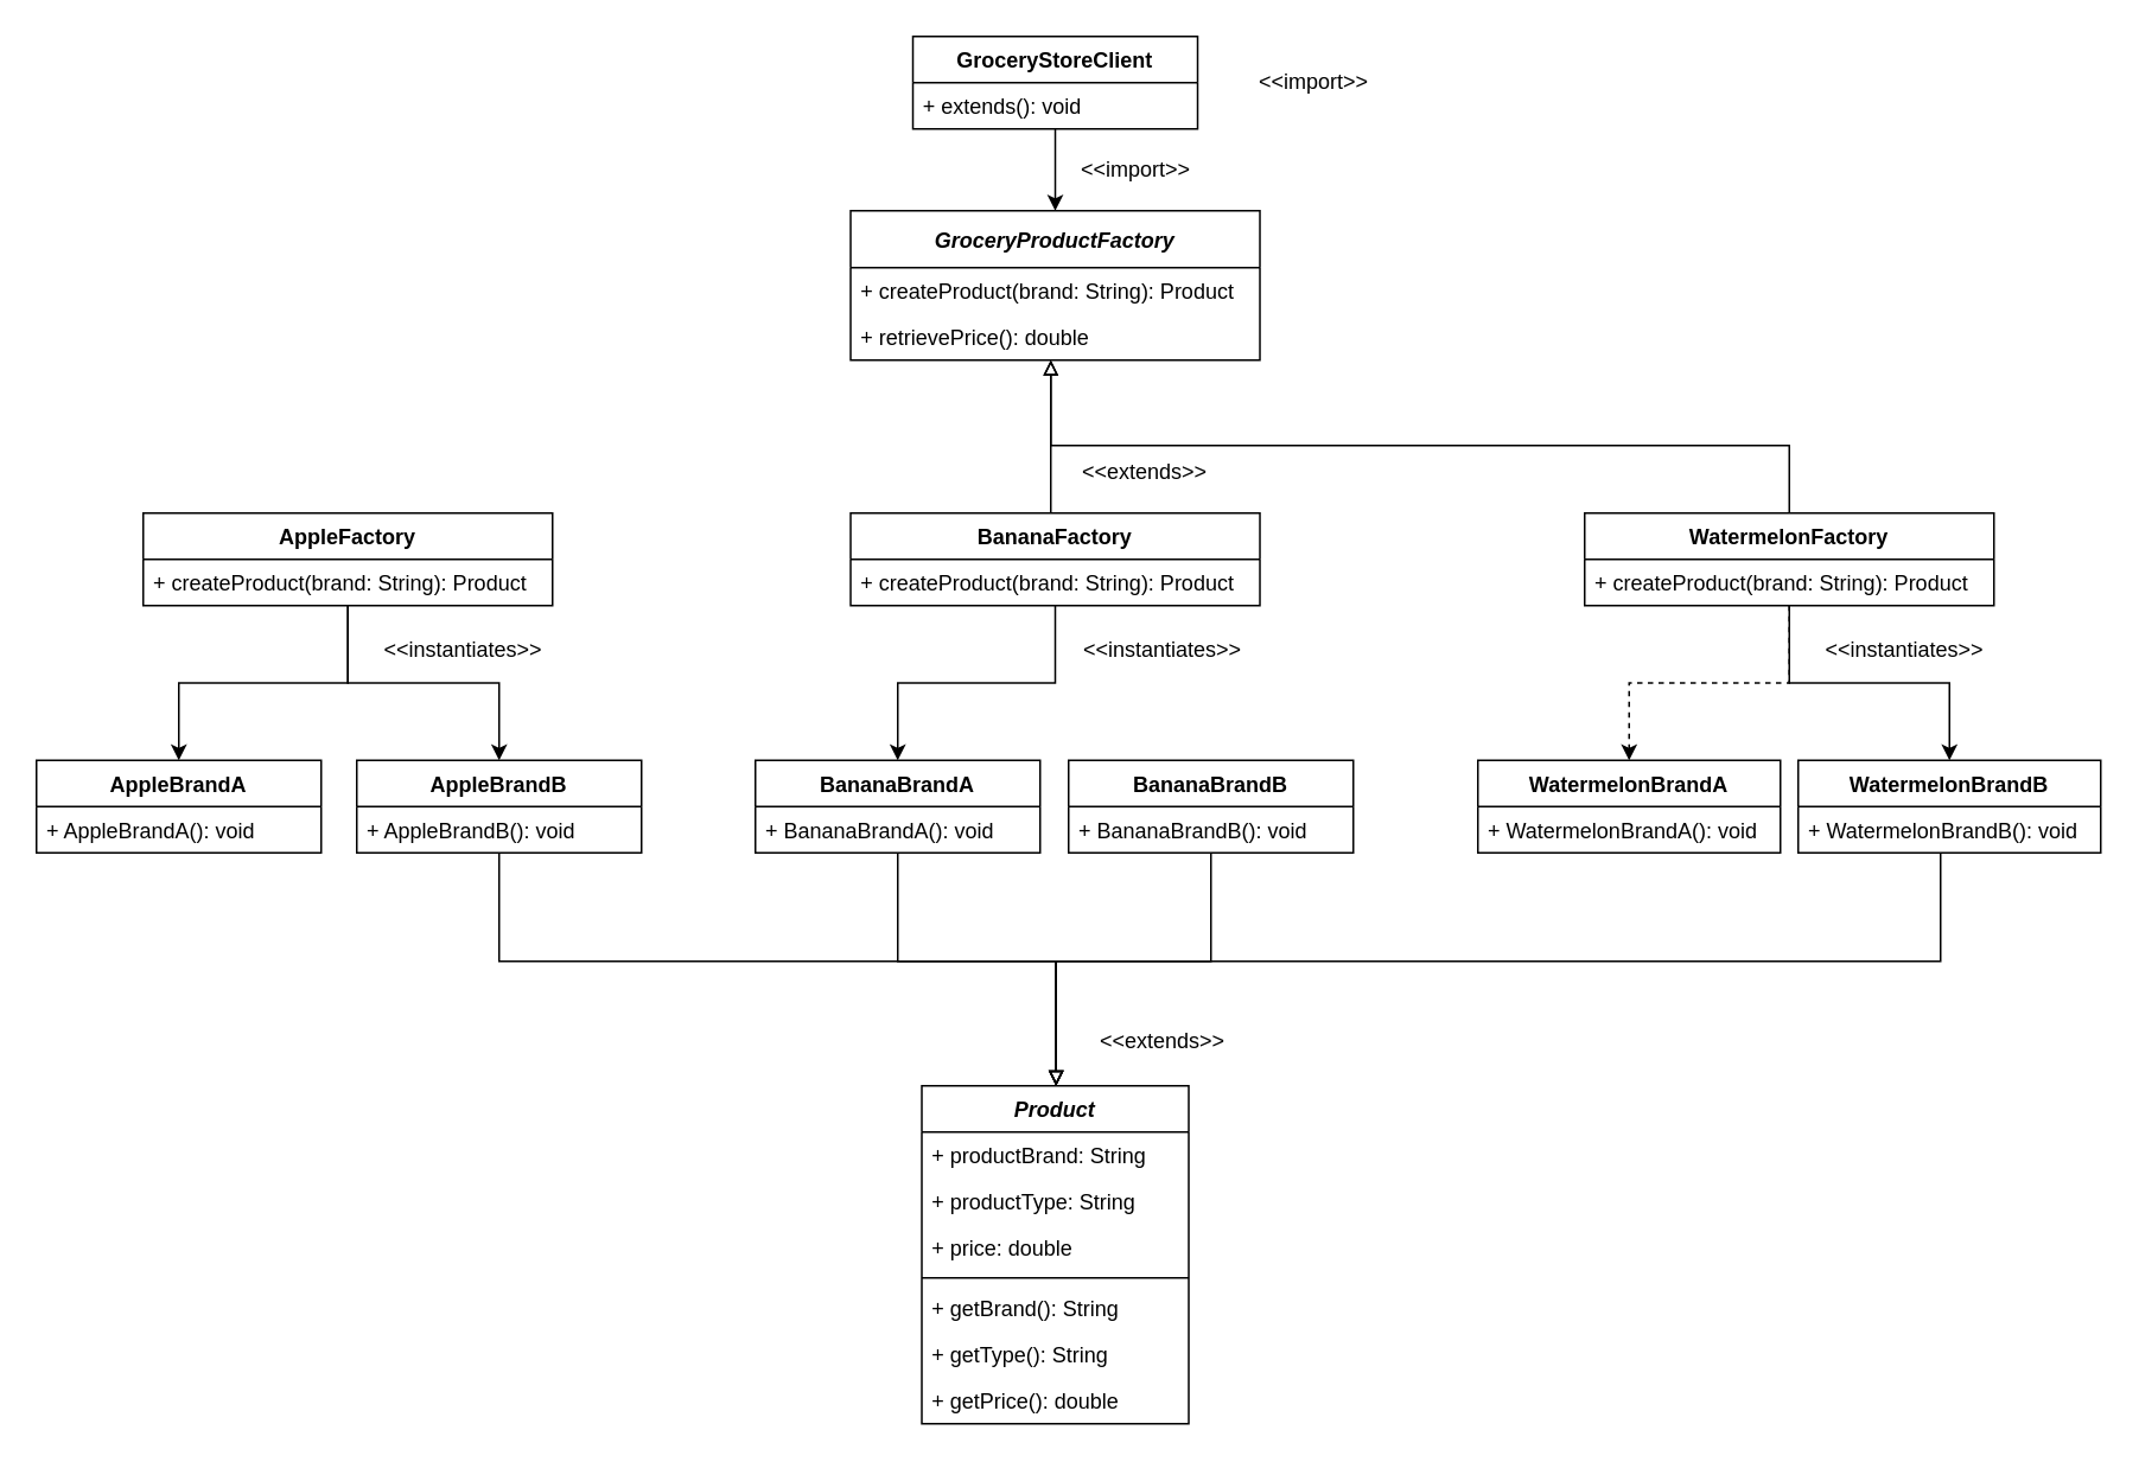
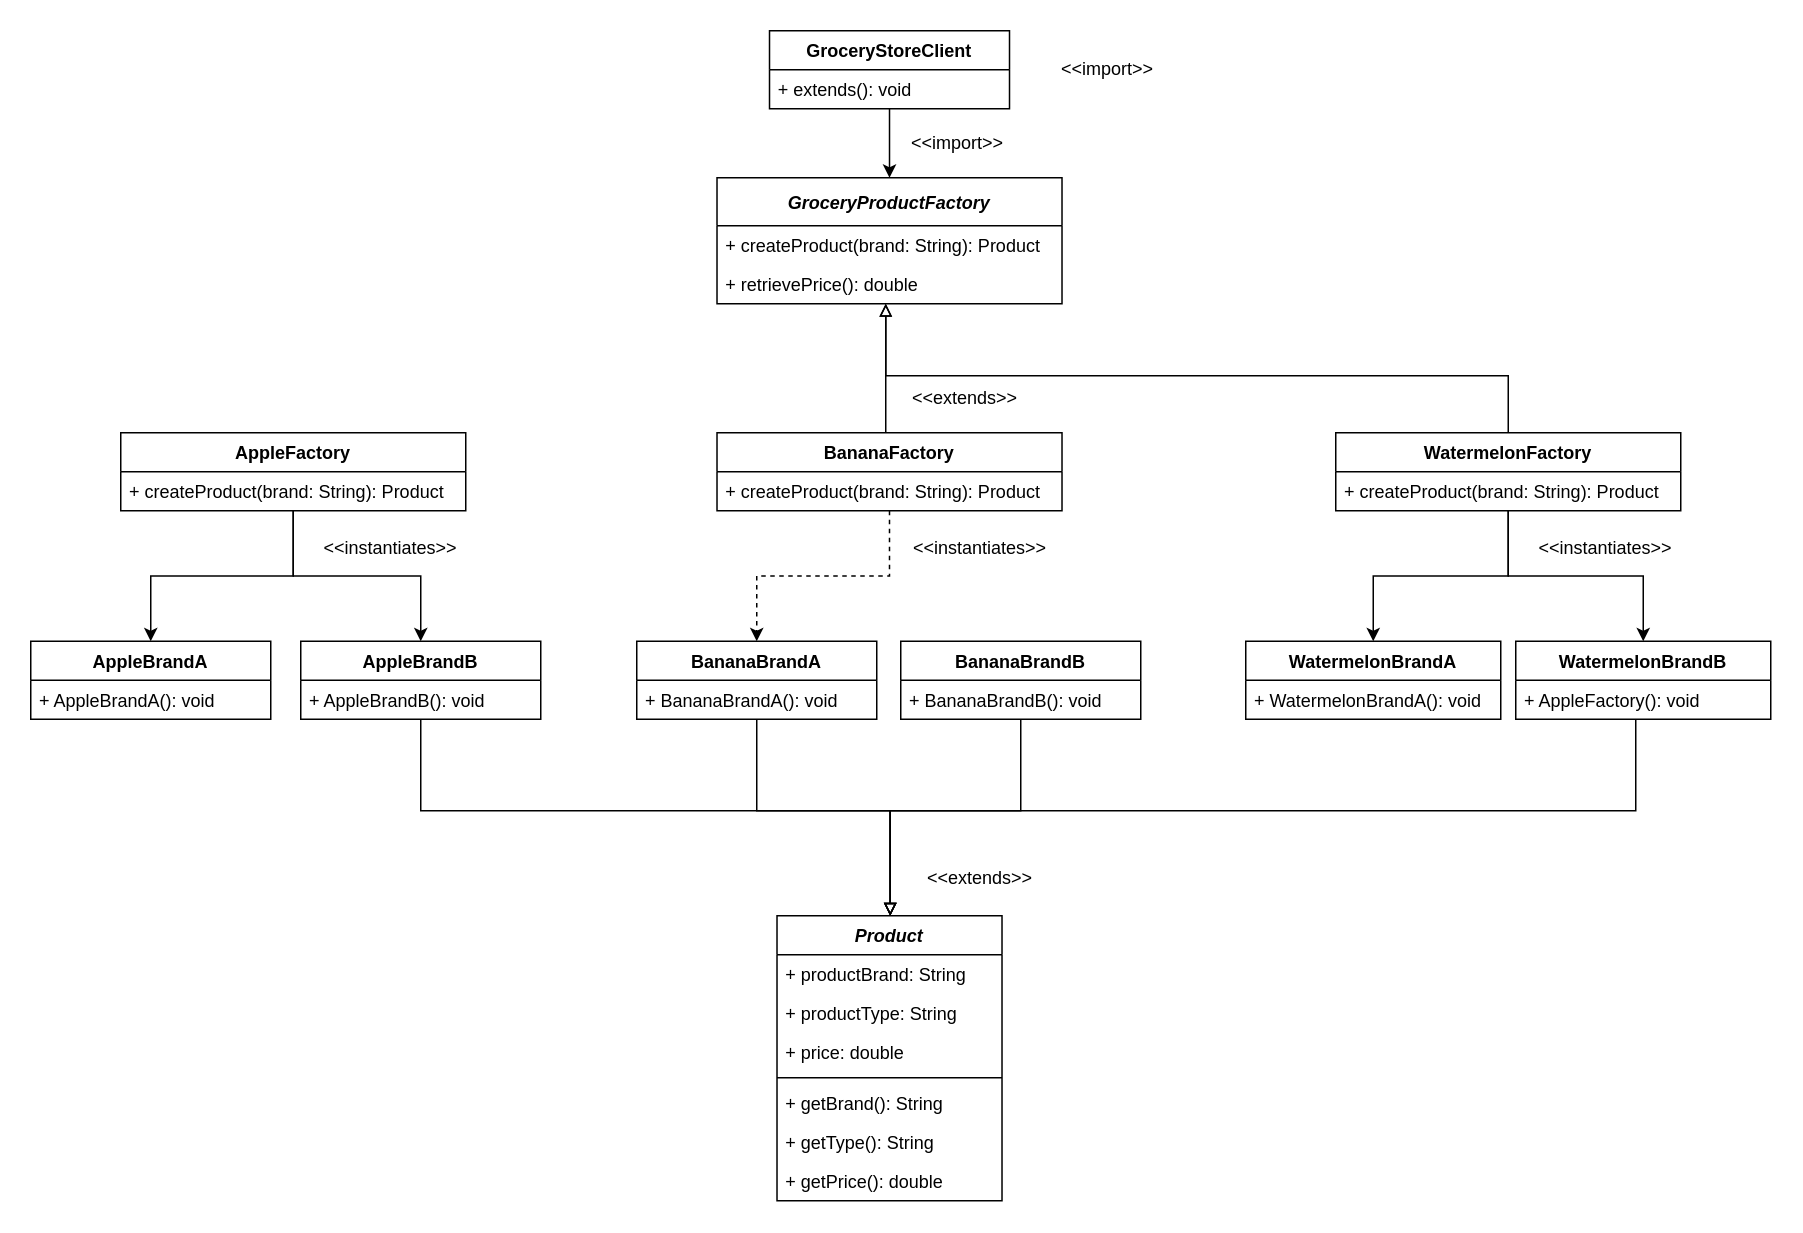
- <mxCell id="22" style="edgeStyle=orthogonalEdgeStyle;rounded=0;orthogonalLoop=1;jettySize=auto;html=1;entryX=0.5;entryY=0;entryDx=0;entryDy=0;" parent="1" source="23" target="33" edge="1"><mxGeometry relative="1" as="geometry" /></mxCell>
+ <mxCell id="22" style="edgeStyle=orthogonalEdgeStyle;rounded=0;orthogonalLoop=1;jettySize=auto;html=1;entryX=0.5;entryY=0;entryDx=0;entryDy=0;dashed=1;" parent="1" source="23" target="33" edge="1"><mxGeometry relative="1" as="geometry" /></mxCell>
- <mxCell id="29" style="edgeStyle=orthogonalEdgeStyle;rounded=0;orthogonalLoop=1;jettySize=auto;html=1;entryX=0.5;entryY=0;entryDx=0;entryDy=0;dashed=1;" parent="1" source="31" target="41" edge="1"><mxGeometry relative="1" as="geometry" /></mxCell>
+ <mxCell id="29" style="edgeStyle=orthogonalEdgeStyle;rounded=0;orthogonalLoop=1;jettySize=auto;html=1;entryX=0.5;entryY=0;entryDx=0;entryDy=0;" parent="1" source="31" target="41" edge="1"><mxGeometry relative="1" as="geometry" /></mxCell>
- <mxCell id="44" value="+ WatermelonBrandB(): void" style="text;strokeColor=none;fillColor=none;align=left;verticalAlign=top;spacingLeft=4;spacingRight=4;overflow=hidden;rotatable=0;points=[[0,0.5],[1,0.5]];portConstraint=eastwest;" parent="43" vertex="1"><mxGeometry y="26" width="170" height="26" as="geometry" /></mxCell>
+ <mxCell id="44" value="+ AppleFactory(): void" style="text;strokeColor=none;fillColor=none;align=left;verticalAlign=top;spacingLeft=4;spacingRight=4;overflow=hidden;rotatable=0;points=[[0,0.5],[1,0.5]];portConstraint=eastwest;" parent="43" vertex="1"><mxGeometry y="26" width="170" height="26" as="geometry" /></mxCell>
